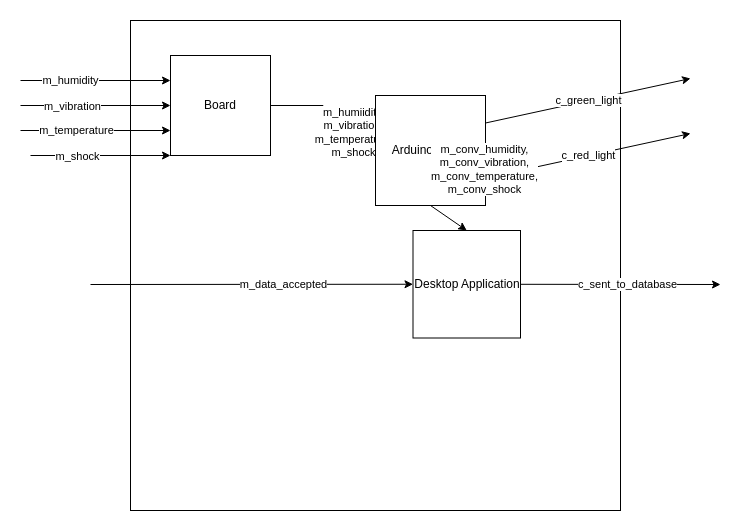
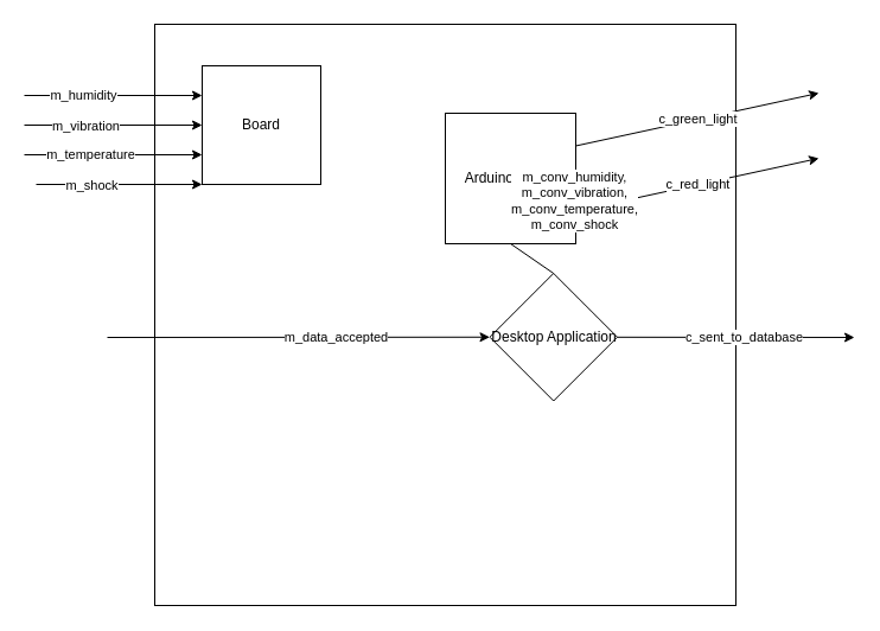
- <mxCell id="4" value="m_humiidity,&lt;br&gt;m_vibration,&lt;br&gt;m_temperature,&lt;br&gt;m_shock" style="edgeStyle=orthogonalEdgeStyle;rounded=0;orthogonalLoop=1;jettySize=auto;html=1;exitX=1;exitY=0.5;exitDx=0;exitDy=0;entryX=0;entryY=0.5;entryDx=0;entryDy=0;" parent="1" source="5" target="12" edge="1"><mxGeometry x="0.059" y="30" relative="1" as="geometry"><mxPoint as="offset" /></mxGeometry></mxCell>
- <mxCell id="20" value="m_conv_humidity,&lt;br&gt;m_conv_vibration,&lt;br&gt;m_conv_temperature,&lt;br&gt;m_conv_shock" style="endArrow=classic;html=1;rounded=0;entryX=0.5;entryY=0;entryDx=0;entryDy=0;exitX=0.5;exitY=1;exitDx=0;exitDy=0;" parent="1" source="12" target="13" edge="1"><mxGeometry x="0.091" y="60" width="50" height="50" relative="1" as="geometry"><mxPoint x="320" y="240" as="sourcePoint" /><mxPoint x="370" y="190" as="targetPoint" /><mxPoint as="offset" /></mxGeometry></mxCell>
+ <mxCell id="20" value="m_conv_humidity,&lt;br&gt;m_conv_vibration,&lt;br&gt;m_conv_temperature,&lt;br&gt;m_conv_shock" style="endArrow=none;html=1;rounded=0;entryX=0.5;entryY=0;entryDx=0;entryDy=0;exitX=0.5;exitY=1;exitDx=0;exitDy=0;" parent="1" source="12" target="13" edge="1"><mxGeometry x="0.091" y="60" width="50" height="50" relative="1" as="geometry"><mxPoint x="320" y="240" as="sourcePoint" /><mxPoint x="370" y="190" as="targetPoint" /><mxPoint as="offset" /></mxGeometry></mxCell>
- <mxCell id="13" value="Desktop Application" style="whiteSpace=wrap;html=1;aspect=fixed;" parent="1" vertex="1"><mxGeometry x="412.5" y="230" width="107.5" height="107.5" as="geometry" /></mxCell>
+ <mxCell id="13" value="Desktop Application" style="rhombus;whiteSpace=wrap;html=1;aspect=fixed;" parent="1" vertex="1"><mxGeometry x="412.5" y="230" width="107.5" height="107.5" as="geometry" /></mxCell>
